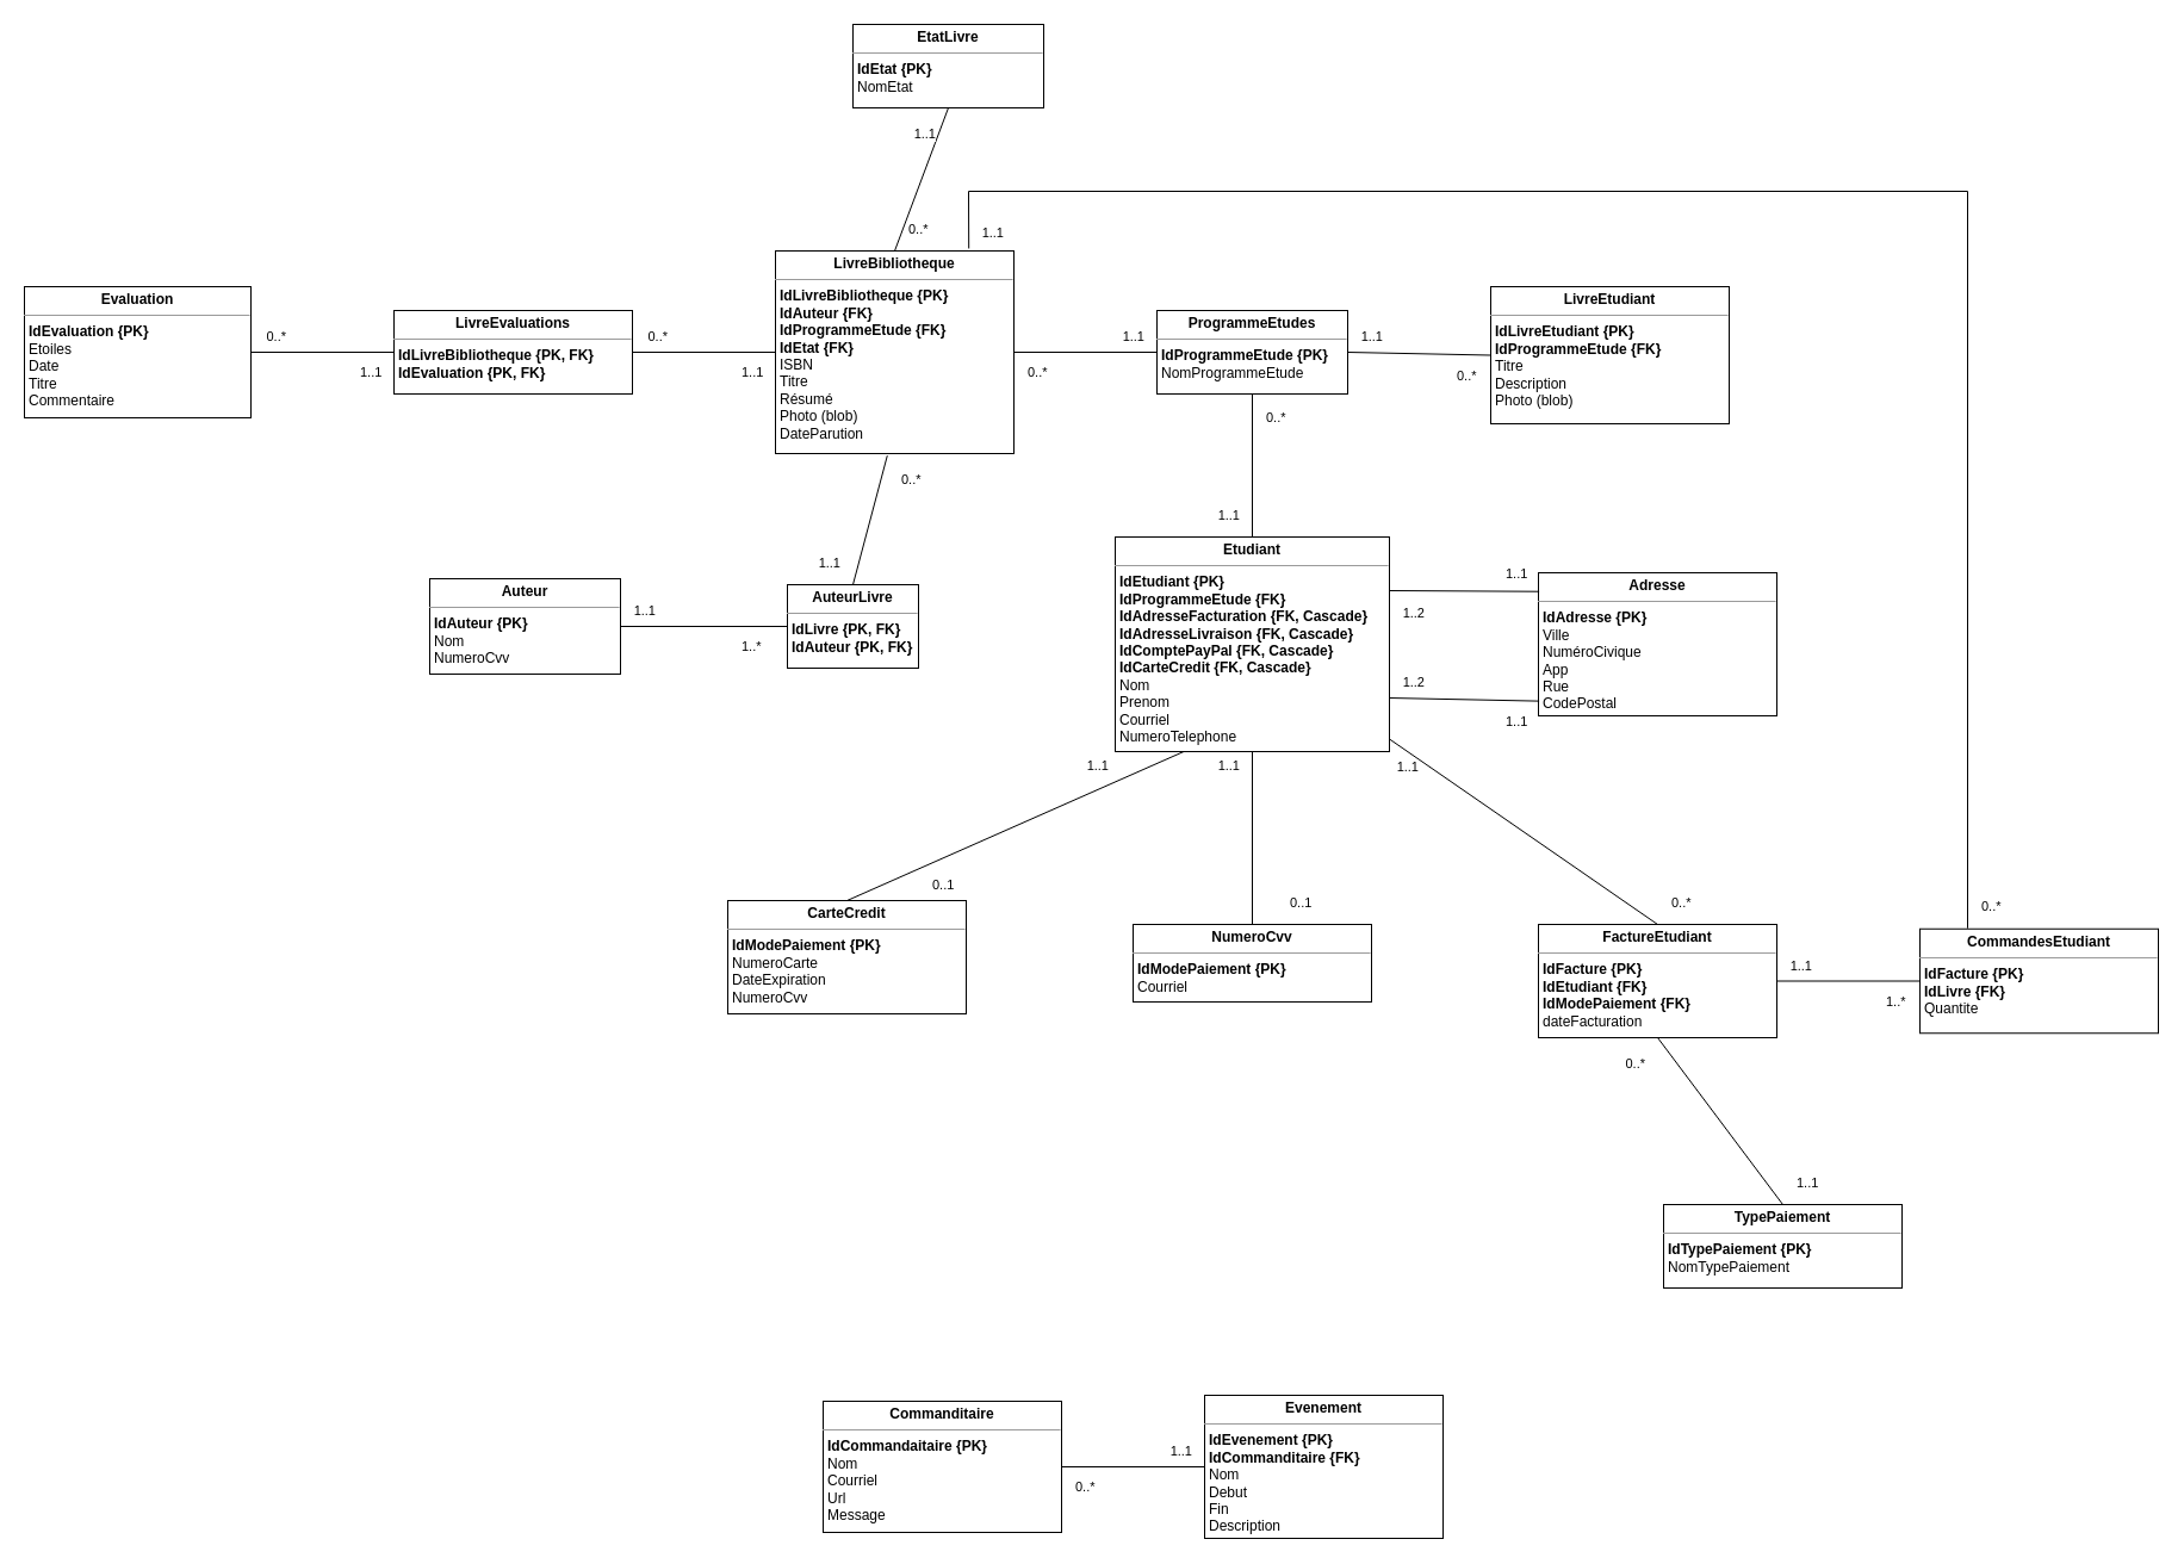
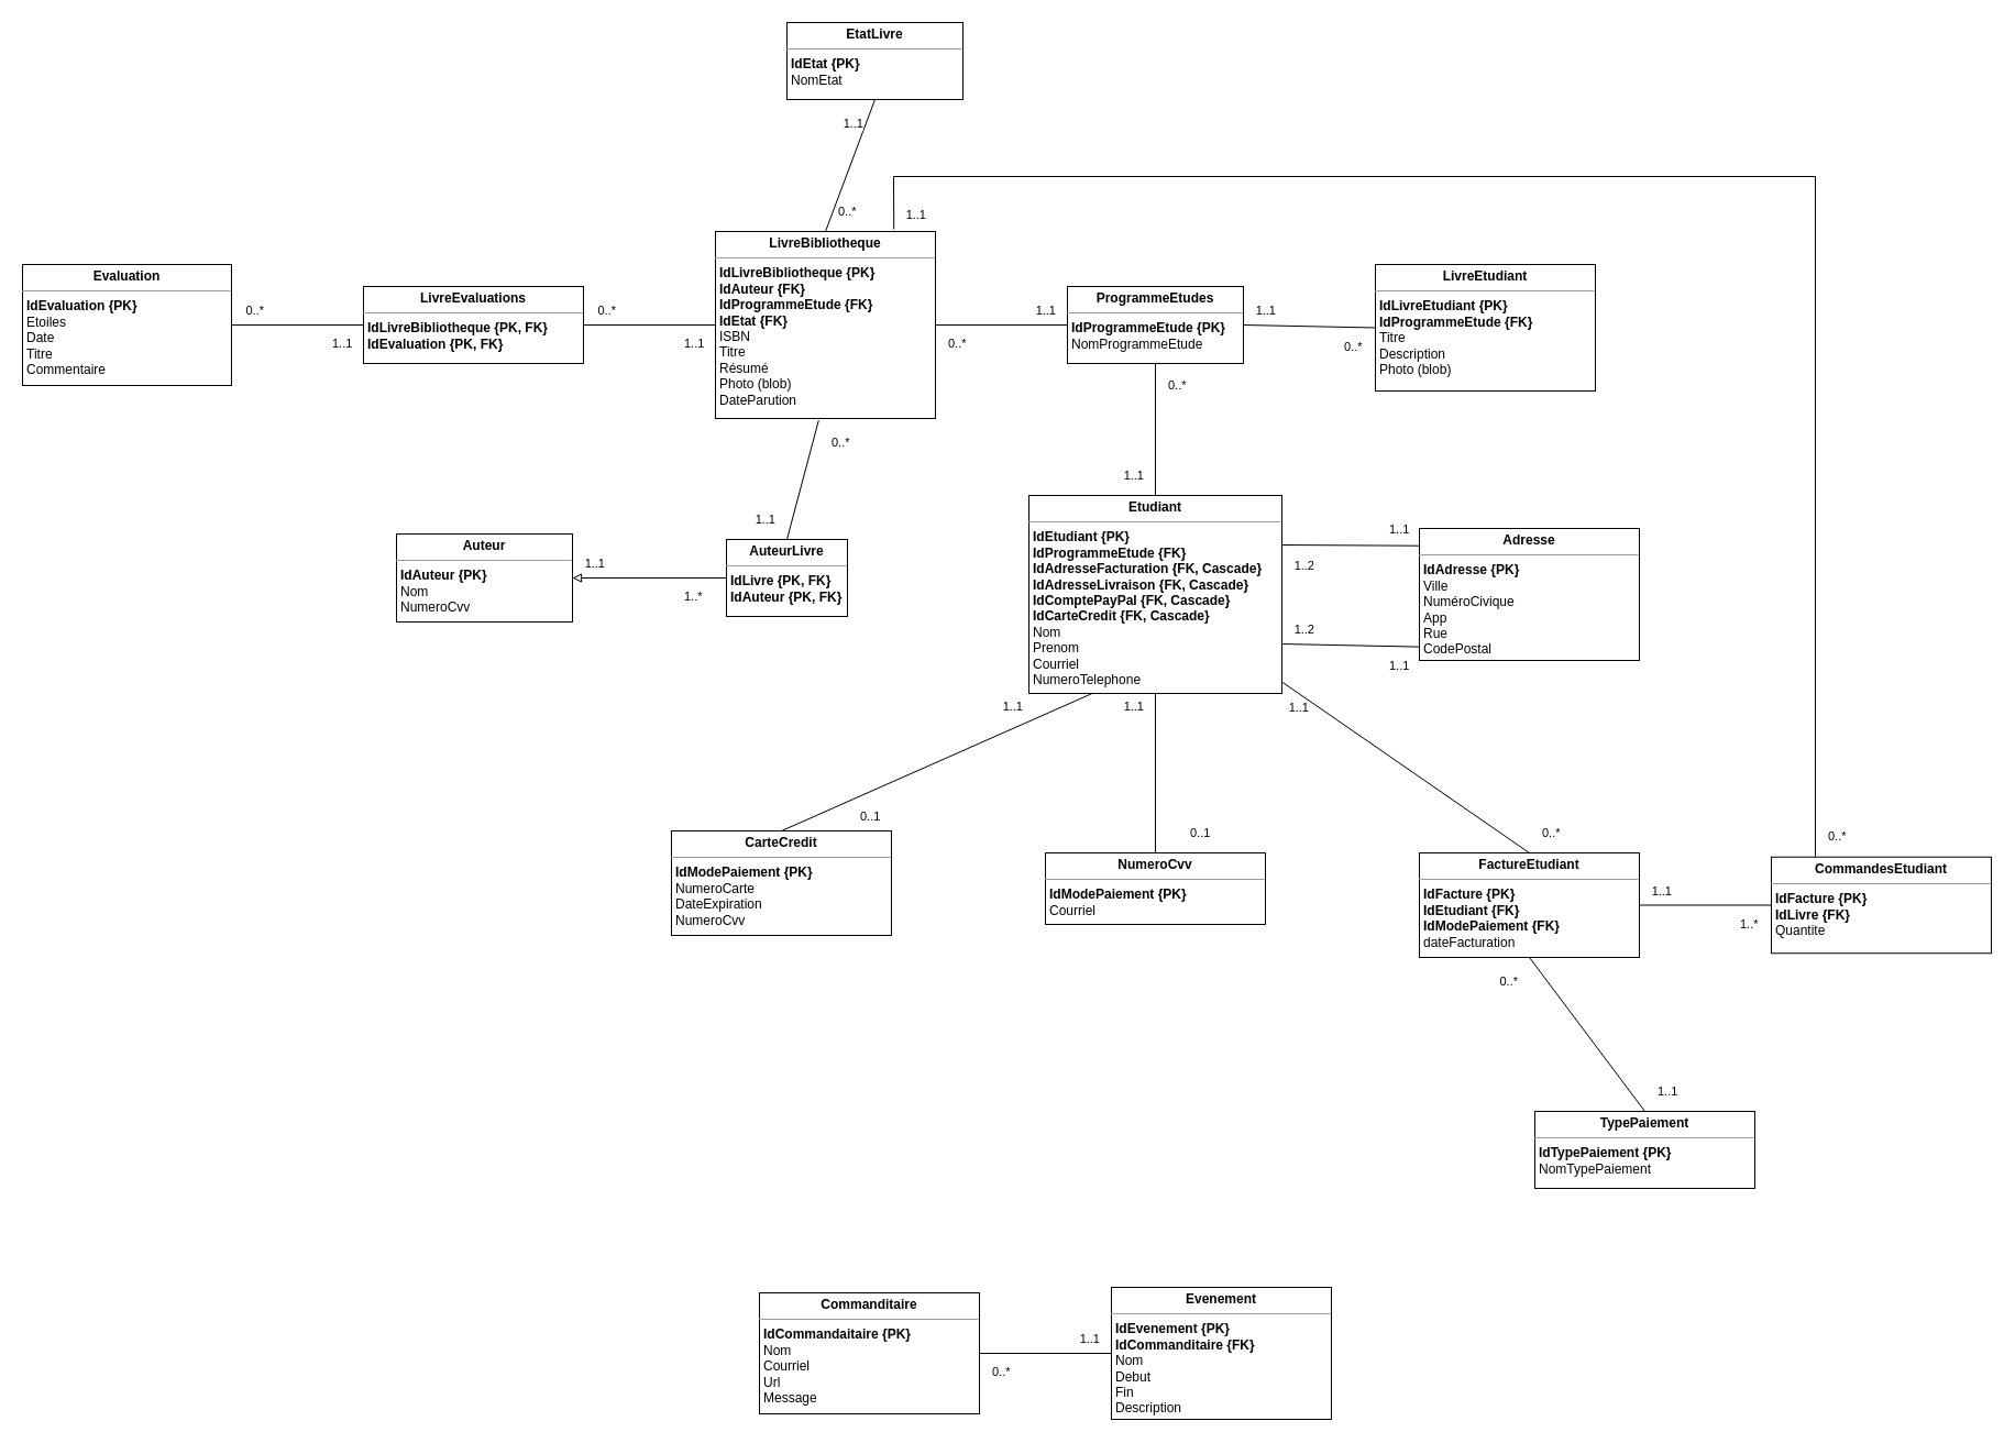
- <mxCell id="24" value="" style="endArrow=none;html=1;rounded=0;exitX=0;exitY=0.5;exitDx=0;exitDy=0;entryX=1;entryY=0.5;entryDx=0;entryDy=0;endFill=0;" parent="1" source="19" target="23" edge="1"><mxGeometry relative="1" as="geometry"><mxPoint x="860" y="310" as="sourcePoint" /><mxPoint x="980" y="310" as="targetPoint" /></mxGeometry></mxCell>
+ <mxCell id="24" value="" style="endArrow=block;html=1;rounded=0;exitX=0;exitY=0.5;exitDx=0;exitDy=0;entryX=1;entryY=0.5;entryDx=0;entryDy=0;endFill=0;" parent="1" source="19" target="23" edge="1"><mxGeometry relative="1" as="geometry"><mxPoint x="860" y="310" as="sourcePoint" /><mxPoint x="980" y="310" as="targetPoint" /></mxGeometry></mxCell>
